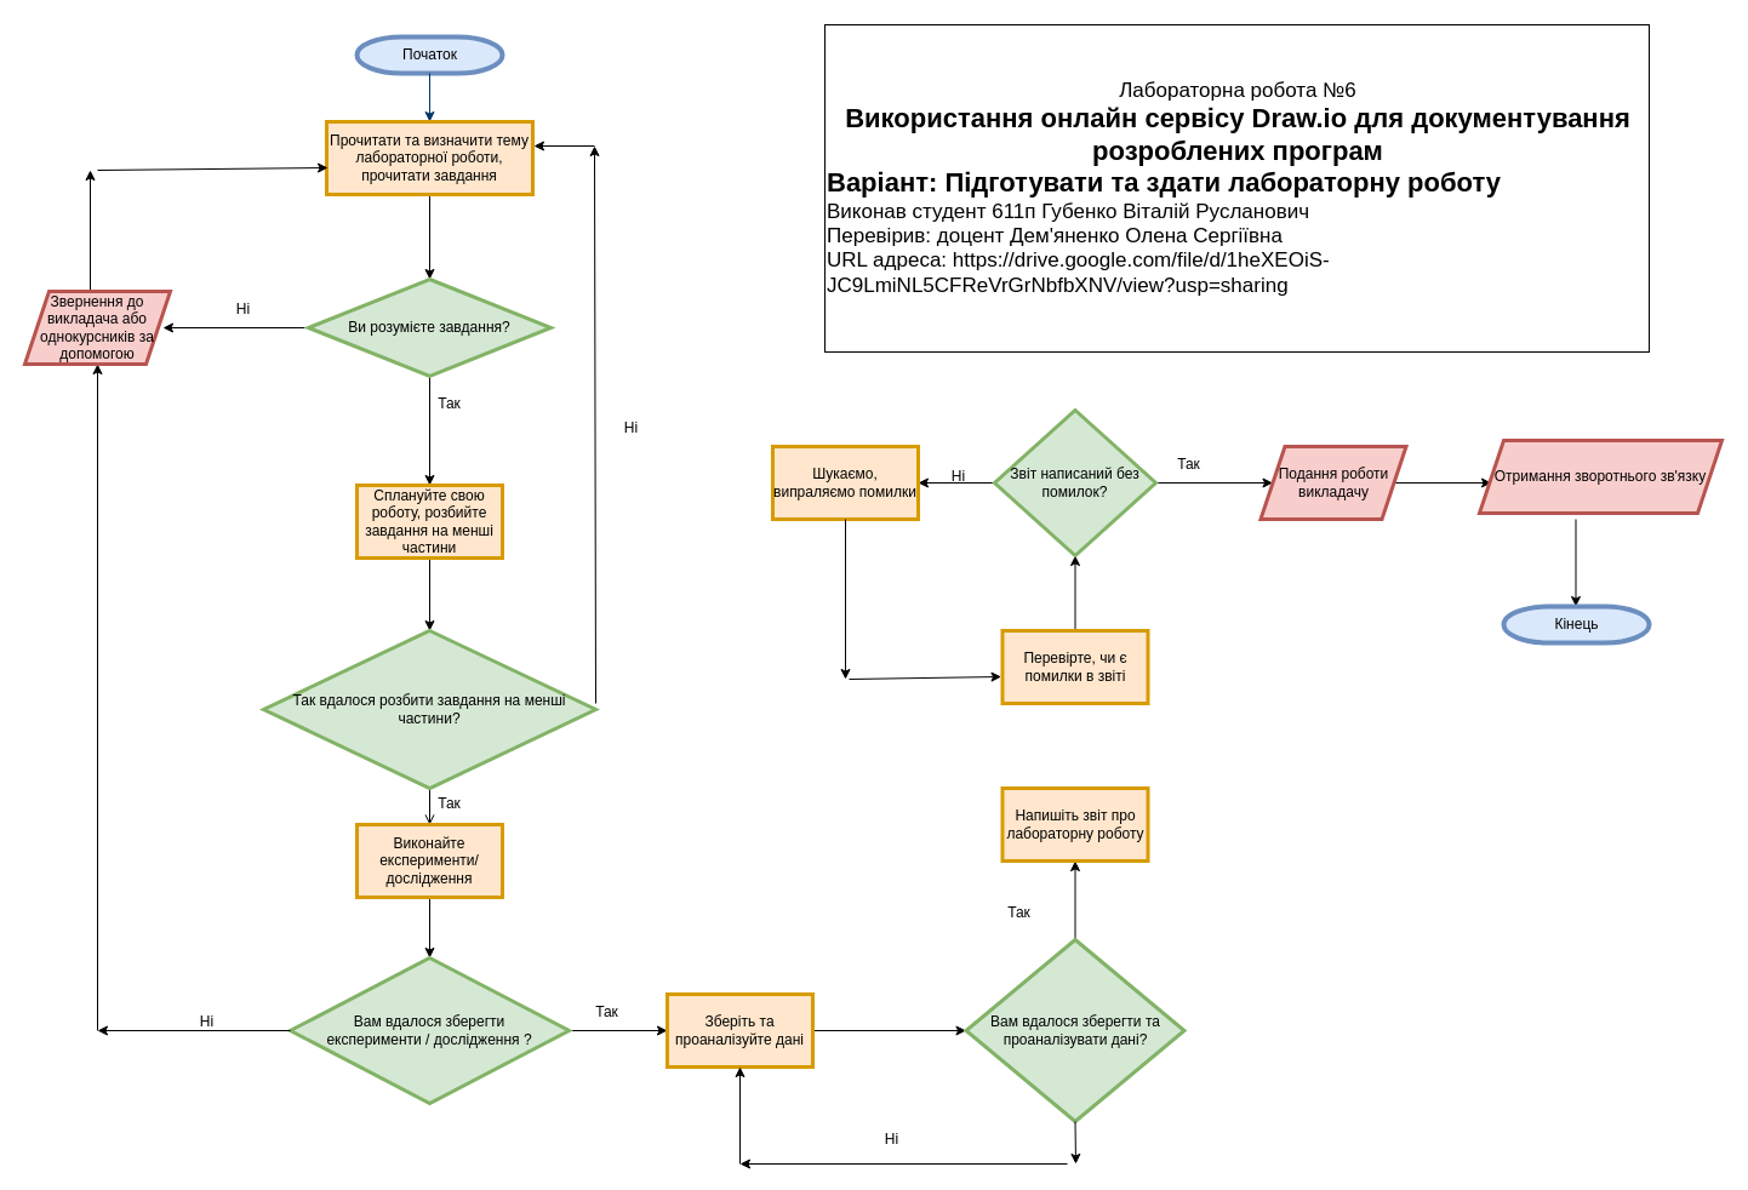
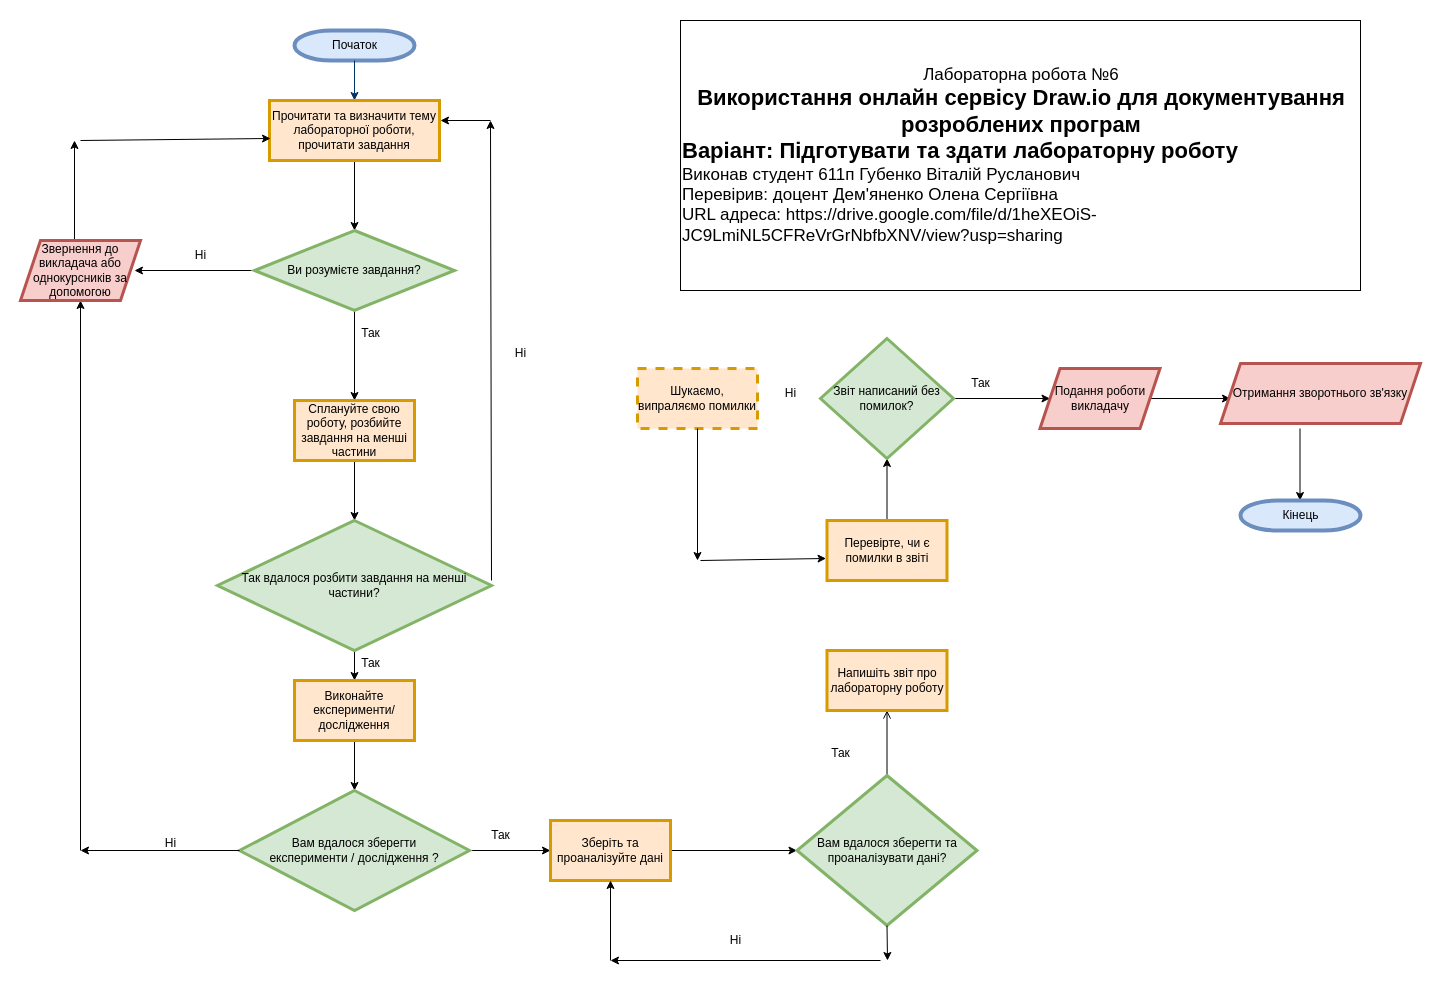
- <mxCell id="44" value="Шукаємо, випраляємо помилки" style="whiteSpace=wrap;html=1;fillColor=#ffe6cc;strokeColor=#d79b00;rounded=0;strokeWidth=3;fillStyle=auto;" parent="1" vertex="1"><mxGeometry x="637" y="368" width="120" height="60" as="geometry" /></mxCell>
+ <mxCell id="44" value="Шукаємо, випраляємо помилки" style="whiteSpace=wrap;html=1;fillColor=#ffe6cc;strokeColor=#d79b00;rounded=0;strokeWidth=3;fillStyle=auto;dashed=1;" parent="1" vertex="1"><mxGeometry x="637" y="368" width="120" height="60" as="geometry" /></mxCell>
- <mxCell id="41" value="" style="edgeStyle=orthogonalEdgeStyle;rounded=0;orthogonalLoop=1;jettySize=auto;html=1;" parent="1" source="43" target="44" edge="1"><mxGeometry relative="1" as="geometry" /></mxCell>
- <mxCell id="14" value="" style="edgeStyle=orthogonalEdgeStyle;rounded=0;orthogonalLoop=1;jettySize=auto;html=1;endArrow=open;" parent="1" source="15" target="18" edge="1"><mxGeometry relative="1" as="geometry" /></mxCell>
+ <mxCell id="14" value="" style="edgeStyle=orthogonalEdgeStyle;rounded=0;orthogonalLoop=1;jettySize=auto;html=1;" parent="1" source="15" target="18" edge="1"><mxGeometry relative="1" as="geometry" /></mxCell>
- <mxCell id="30" value="" style="edgeStyle=orthogonalEdgeStyle;rounded=0;orthogonalLoop=1;jettySize=auto;html=1;" parent="1" source="31" target="32" edge="1"><mxGeometry relative="1" as="geometry" /></mxCell>
+ <mxCell id="30" value="" style="edgeStyle=orthogonalEdgeStyle;rounded=0;orthogonalLoop=1;jettySize=auto;html=1;endArrow=open;" parent="1" source="31" target="32" edge="1"><mxGeometry relative="1" as="geometry" /></mxCell>
